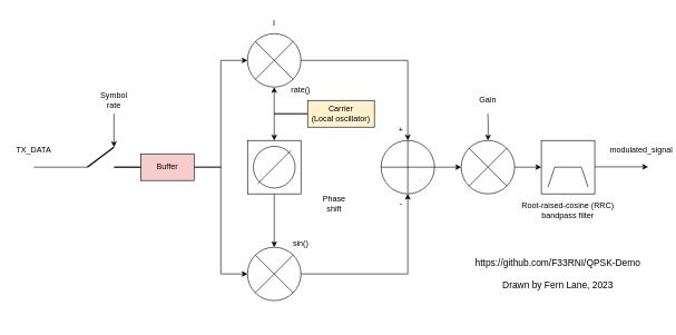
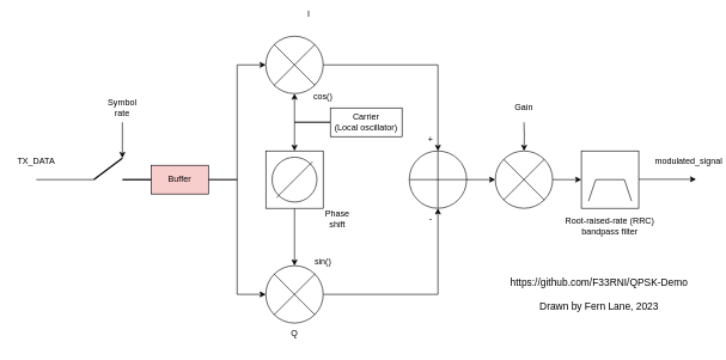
- <mxCell id="41" value="I" style="text;html=1;strokeColor=none;fillColor=none;align=center;verticalAlign=middle;whiteSpace=wrap;rounded=0;" parent="1" vertex="1"><mxGeometry x="380" y="20" width="60" height="30" as="geometry" /></mxCell>
+ <mxCell id="41" value="I" style="text;html=1;strokeColor=none;fillColor=none;align=center;verticalAlign=middle;whiteSpace=wrap;rounded=0;" parent="1" vertex="1"><mxGeometry x="400" y="5" width="60" height="30" as="geometry" /></mxCell>
- <mxCell id="17" value="rate()" style="text;html=1;strokeColor=none;fillColor=none;align=center;verticalAlign=middle;whiteSpace=wrap;rounded=0;" parent="1" vertex="1"><mxGeometry x="420" y="120" width="60" height="30" as="geometry" /></mxCell>
+ <mxCell id="17" value="cos()" style="text;html=1;strokeColor=none;fillColor=none;align=center;verticalAlign=middle;whiteSpace=wrap;rounded=0;" parent="1" vertex="1"><mxGeometry x="420" y="120" width="60" height="30" as="geometry" /></mxCell>
- <mxCell id="11" value="Carrier&lt;br&gt;(Local oscillator)" style="rounded=0;whiteSpace=wrap;html=1;fillColor=#fff2cc;" parent="1" vertex="1"><mxGeometry x="460" y="150" width="100" height="40" as="geometry" /></mxCell>
+ <mxCell id="11" value="Carrier&lt;br&gt;(Local oscillator)" style="rounded=0;whiteSpace=wrap;html=1;" parent="1" vertex="1"><mxGeometry x="460" y="150" width="100" height="40" as="geometry" /></mxCell>
- <mxCell id="15" value="Phase shift" style="text;html=1;strokeColor=none;fillColor=none;align=center;verticalAlign=middle;whiteSpace=wrap;rounded=0;" parent="1" vertex="1"><mxGeometry x="470" y="290" width="60" height="30" as="geometry" /></mxCell>
+ <mxCell id="15" value="Phase shift" style="text;html=1;strokeColor=none;fillColor=none;align=center;verticalAlign=middle;whiteSpace=wrap;rounded=0;" parent="1" vertex="1"><mxGeometry x="440" y="290" width="60" height="30" as="geometry" /></mxCell>
- <mxCell id="37" value="Root-raised-cosine (RRC) bandpass filter" style="text;html=1;strokeColor=none;fillColor=none;align=center;verticalAlign=middle;whiteSpace=wrap;rounded=0;" parent="1" vertex="1"><mxGeometry x="775" y="300" width="150" height="30" as="geometry" /></mxCell>
+ <mxCell id="37" value="Root-raised-rate (RRC) bandpass filter" style="text;html=1;strokeColor=none;fillColor=none;align=center;verticalAlign=middle;whiteSpace=wrap;rounded=0;" parent="1" vertex="1"><mxGeometry x="775" y="300" width="150" height="30" as="geometry" /></mxCell>
+ <mxCell id="42" value="Q" style="text;html=1;strokeColor=none;fillColor=none;align=center;verticalAlign=middle;whiteSpace=wrap;rounded=0;" parent="1" vertex="1"><mxGeometry x="380" y="450" width="60" height="30" as="geometry" /></mxCell>
